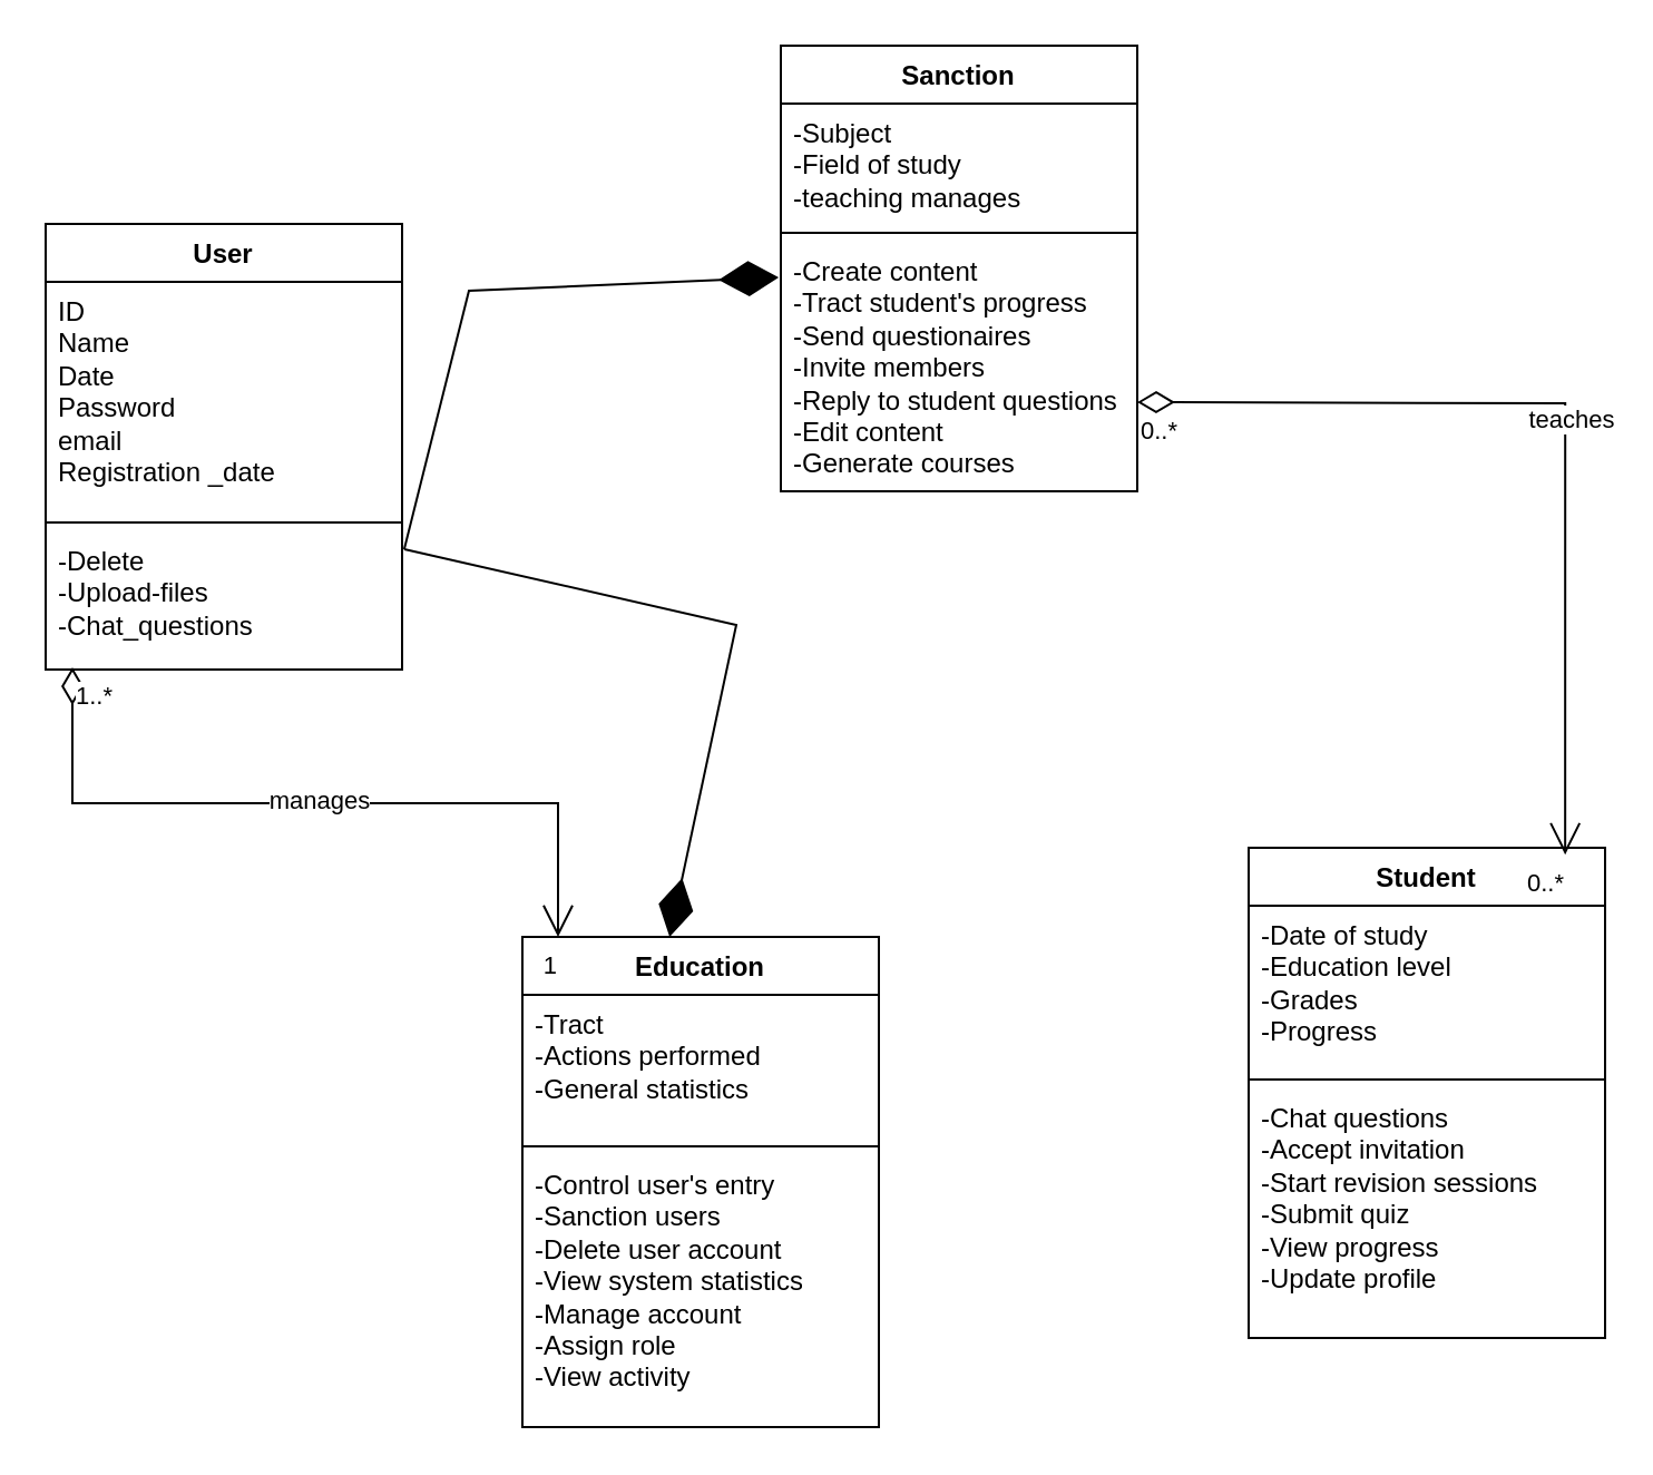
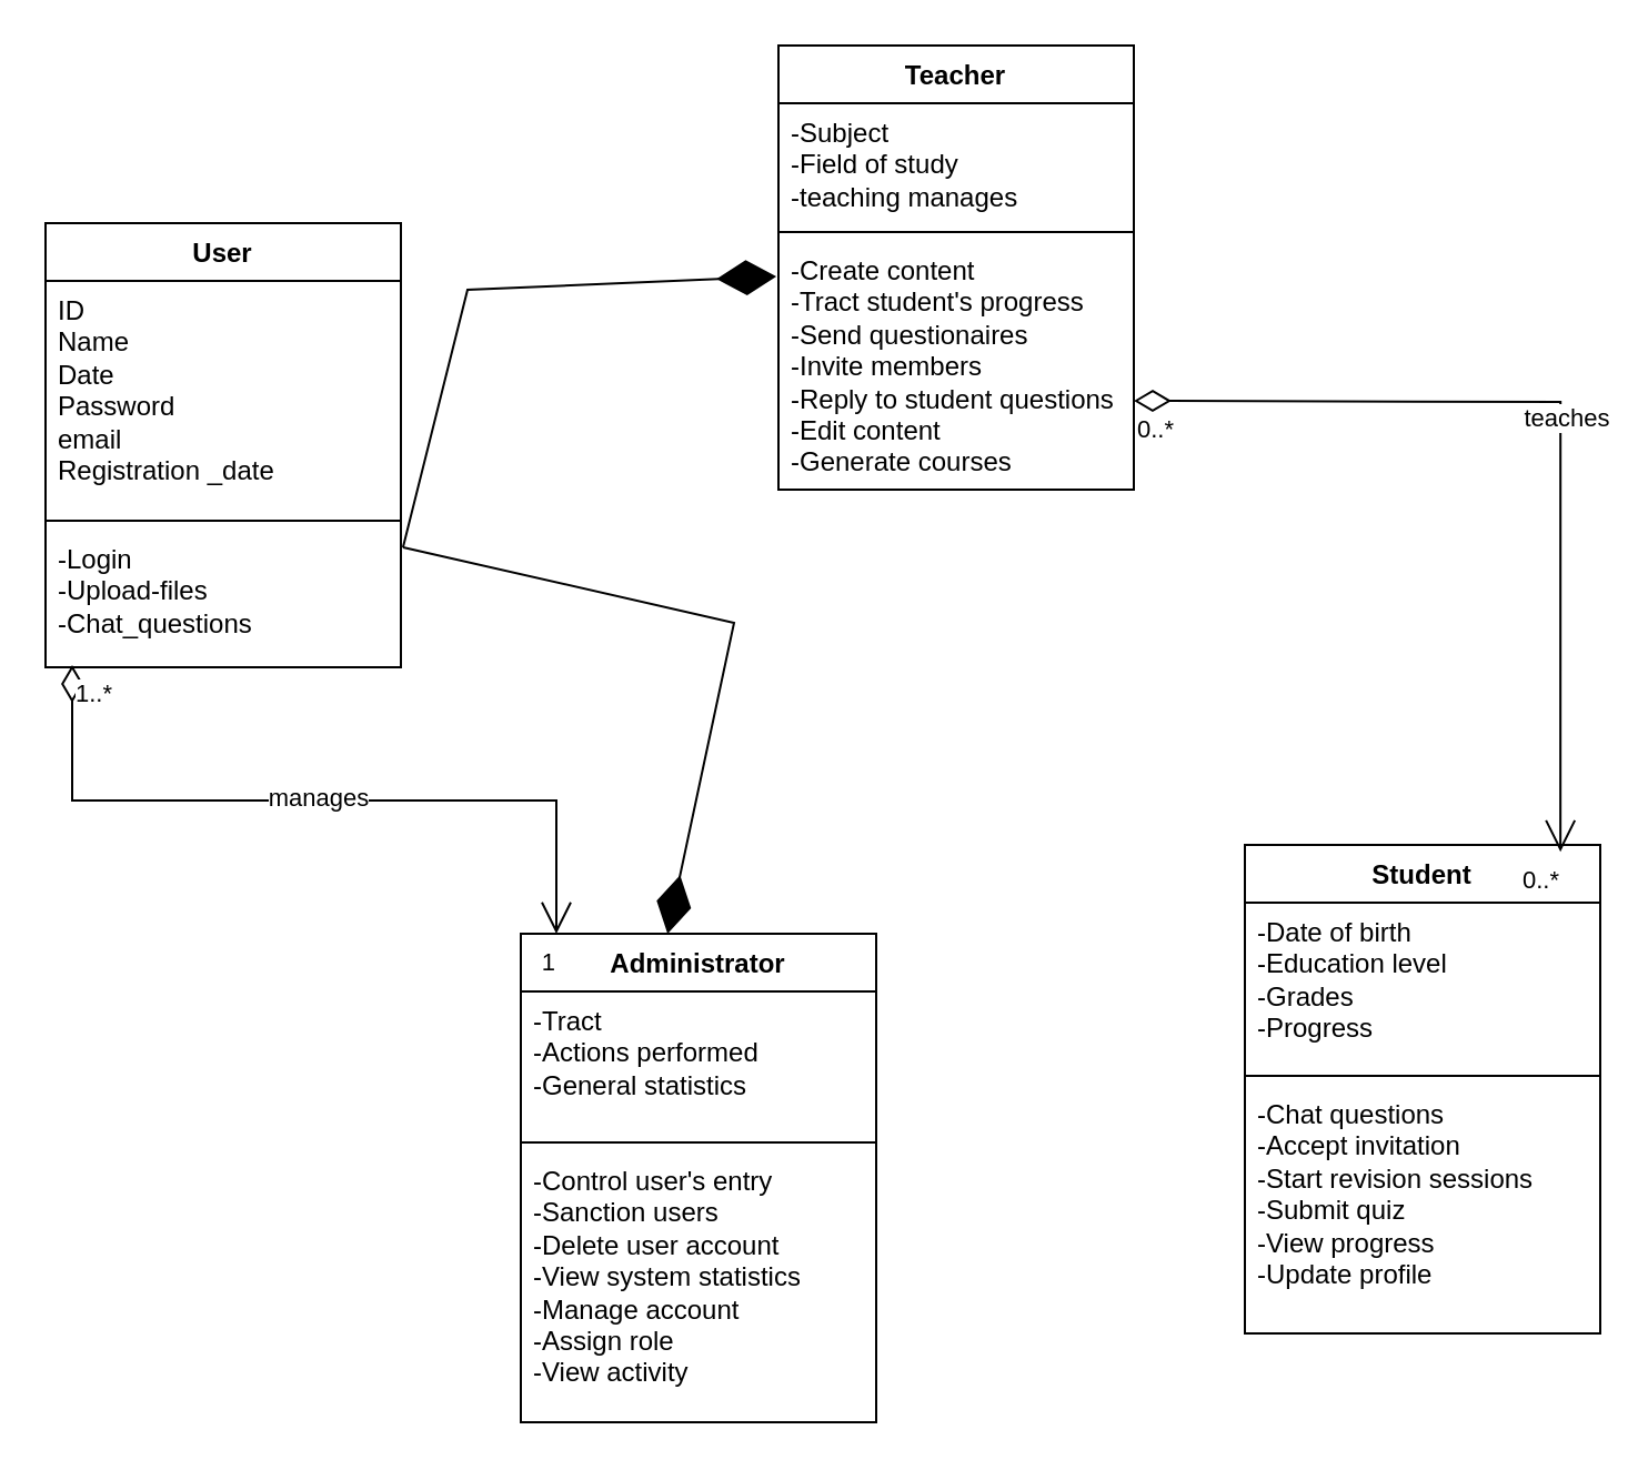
- <mxCell id="6" value="Sanction" style="swimlane;fontStyle=1;align=center;verticalAlign=top;childLayout=stackLayout;horizontal=1;startSize=26;horizontalStack=0;resizeParent=1;resizeParentMax=0;resizeLast=0;collapsible=1;marginBottom=0;whiteSpace=wrap;html=1;" vertex="1" parent="1"><mxGeometry x="350" y="20" width="160" height="200" as="geometry" /></mxCell>
+ <mxCell id="6" value="Teacher" style="swimlane;fontStyle=1;align=center;verticalAlign=top;childLayout=stackLayout;horizontal=1;startSize=26;horizontalStack=0;resizeParent=1;resizeParentMax=0;resizeLast=0;collapsible=1;marginBottom=0;whiteSpace=wrap;html=1;" vertex="1" parent="1"><mxGeometry x="350" y="20" width="160" height="200" as="geometry" /></mxCell>
- <mxCell id="5" value="-Delete&lt;div&gt;-Upload-files&lt;div&gt;-Chat_questions&lt;/div&gt;&lt;div&gt;&lt;br&gt;&lt;/div&gt;&lt;/div&gt;" style="text;strokeColor=none;fillColor=none;align=left;verticalAlign=top;spacingLeft=4;spacingRight=4;overflow=hidden;rotatable=0;points=[[0,0.5],[1,0.5]];portConstraint=eastwest;whiteSpace=wrap;html=1;" vertex="1" parent="2"><mxGeometry y="138" width="160" height="62" as="geometry" /></mxCell>
+ <mxCell id="5" value="-Login&lt;div&gt;-Upload-files&lt;div&gt;-Chat_questions&lt;/div&gt;&lt;div&gt;&lt;br&gt;&lt;/div&gt;&lt;/div&gt;" style="text;strokeColor=none;fillColor=none;align=left;verticalAlign=top;spacingLeft=4;spacingRight=4;overflow=hidden;rotatable=0;points=[[0,0.5],[1,0.5]];portConstraint=eastwest;whiteSpace=wrap;html=1;" vertex="1" parent="2"><mxGeometry y="138" width="160" height="62" as="geometry" /></mxCell>
- <mxCell id="10" value="Education" style="swimlane;fontStyle=1;align=center;verticalAlign=top;childLayout=stackLayout;horizontal=1;startSize=26;horizontalStack=0;resizeParent=1;resizeParentMax=0;resizeLast=0;collapsible=1;marginBottom=0;whiteSpace=wrap;html=1;" vertex="1" parent="1"><mxGeometry x="234" y="420" width="160" height="220" as="geometry" /></mxCell>
+ <mxCell id="10" value="Administrator" style="swimlane;fontStyle=1;align=center;verticalAlign=top;childLayout=stackLayout;horizontal=1;startSize=26;horizontalStack=0;resizeParent=1;resizeParentMax=0;resizeLast=0;collapsible=1;marginBottom=0;whiteSpace=wrap;html=1;" vertex="1" parent="1"><mxGeometry x="234" y="420" width="160" height="220" as="geometry" /></mxCell>
- <mxCell id="15" value="-Date of study&lt;div&gt;-Education level&lt;div&gt;-Grades&lt;/div&gt;&lt;/div&gt;&lt;div&gt;-Progress&lt;/div&gt;" style="text;strokeColor=none;fillColor=none;align=left;verticalAlign=top;spacingLeft=4;spacingRight=4;overflow=hidden;rotatable=0;points=[[0,0.5],[1,0.5]];portConstraint=eastwest;whiteSpace=wrap;html=1;" vertex="1" parent="14"><mxGeometry y="26" width="160" height="74" as="geometry" /></mxCell>
+ <mxCell id="15" value="-Date of birth&lt;div&gt;-Education level&lt;div&gt;-Grades&lt;/div&gt;&lt;/div&gt;&lt;div&gt;-Progress&lt;/div&gt;" style="text;strokeColor=none;fillColor=none;align=left;verticalAlign=top;spacingLeft=4;spacingRight=4;overflow=hidden;rotatable=0;points=[[0,0.5],[1,0.5]];portConstraint=eastwest;whiteSpace=wrap;html=1;" vertex="1" parent="14"><mxGeometry y="26" width="160" height="74" as="geometry" /></mxCell>
